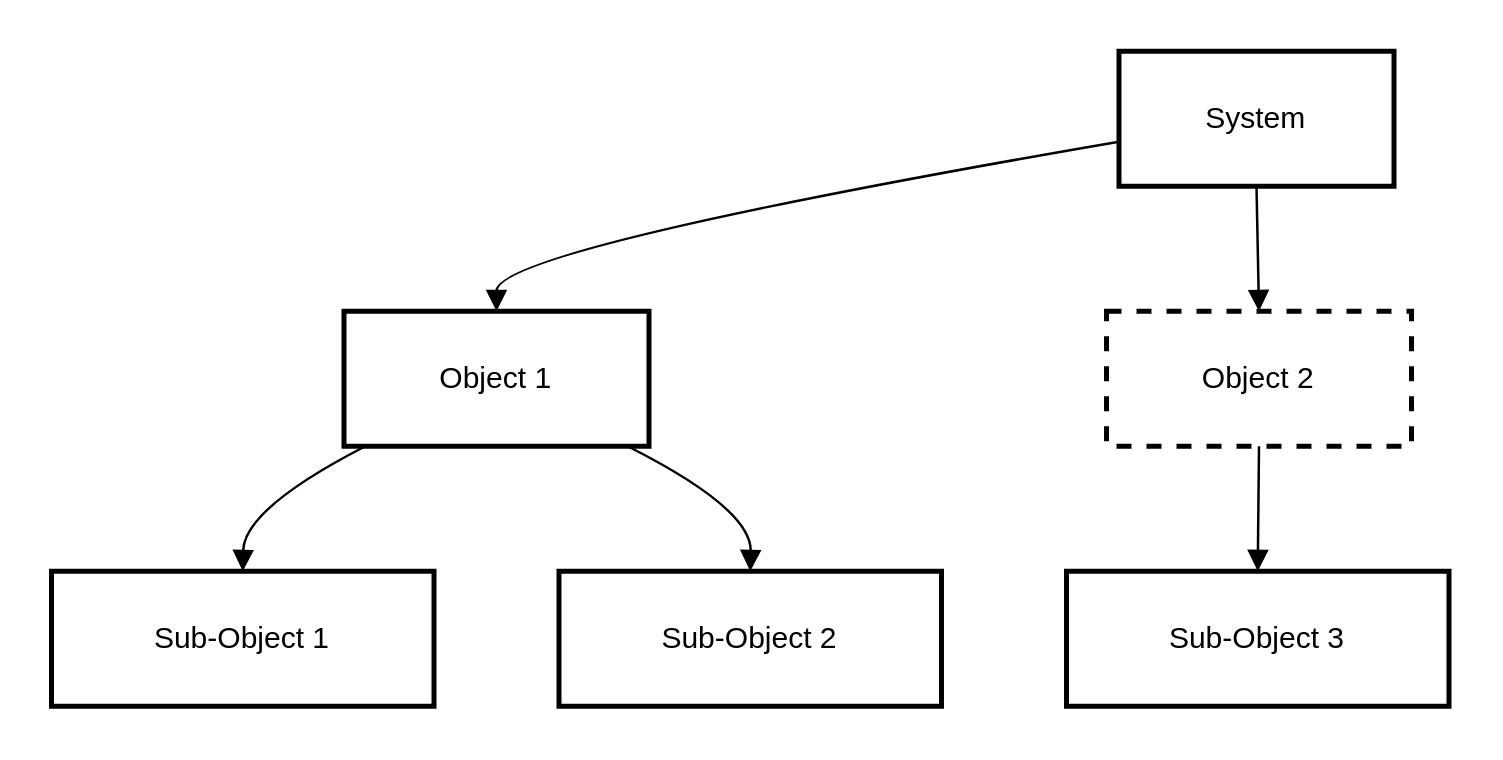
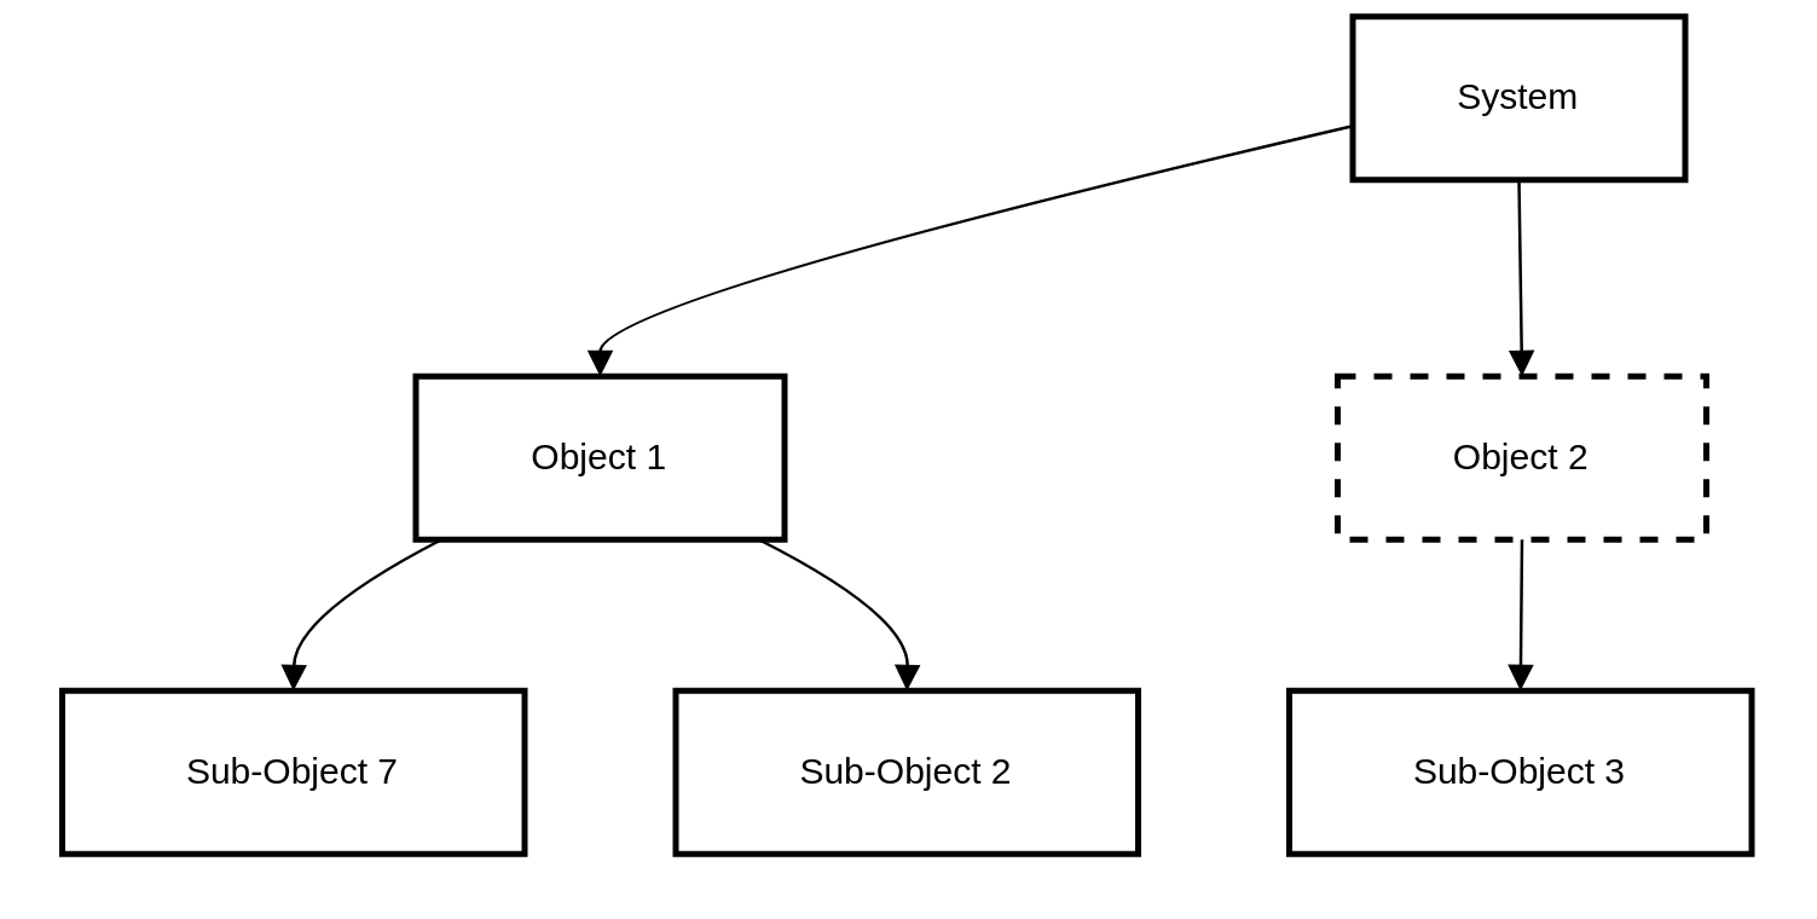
- <mxCell id="2" value="System" style="whiteSpace=wrap;strokeWidth=2;" vertex="1" parent="1"><mxGeometry x="447" y="20" width="110" height="54" as="geometry" /></mxCell>
+ <mxCell id="2" value="System" style="whiteSpace=wrap;strokeWidth=2;" vertex="1" parent="1"><mxGeometry x="447" y="5" width="110" height="54" as="geometry" /></mxCell>
- <mxCell id="5" value="Sub-Object 1" style="whiteSpace=wrap;strokeWidth=2;" vertex="1" parent="1"><mxGeometry x="20" y="228" width="153" height="54" as="geometry" /></mxCell>
+ <mxCell id="5" value="Sub-Object 7" style="whiteSpace=wrap;strokeWidth=2;" vertex="1" parent="1"><mxGeometry x="20" y="228" width="153" height="54" as="geometry" /></mxCell>
